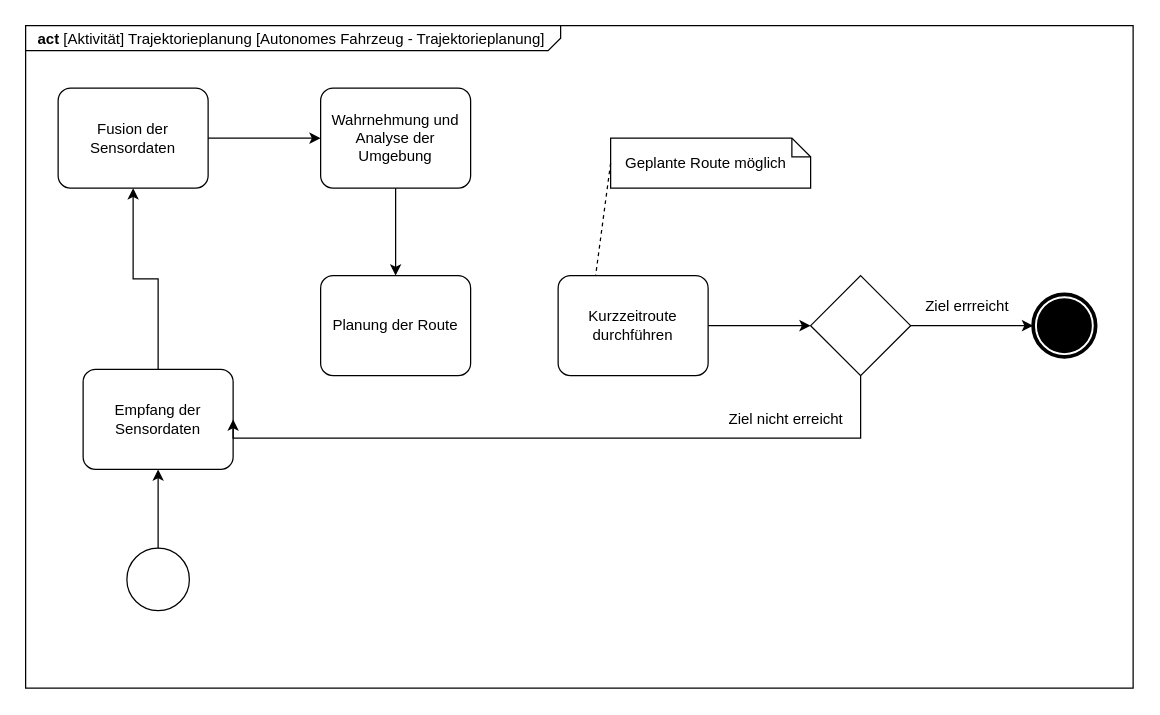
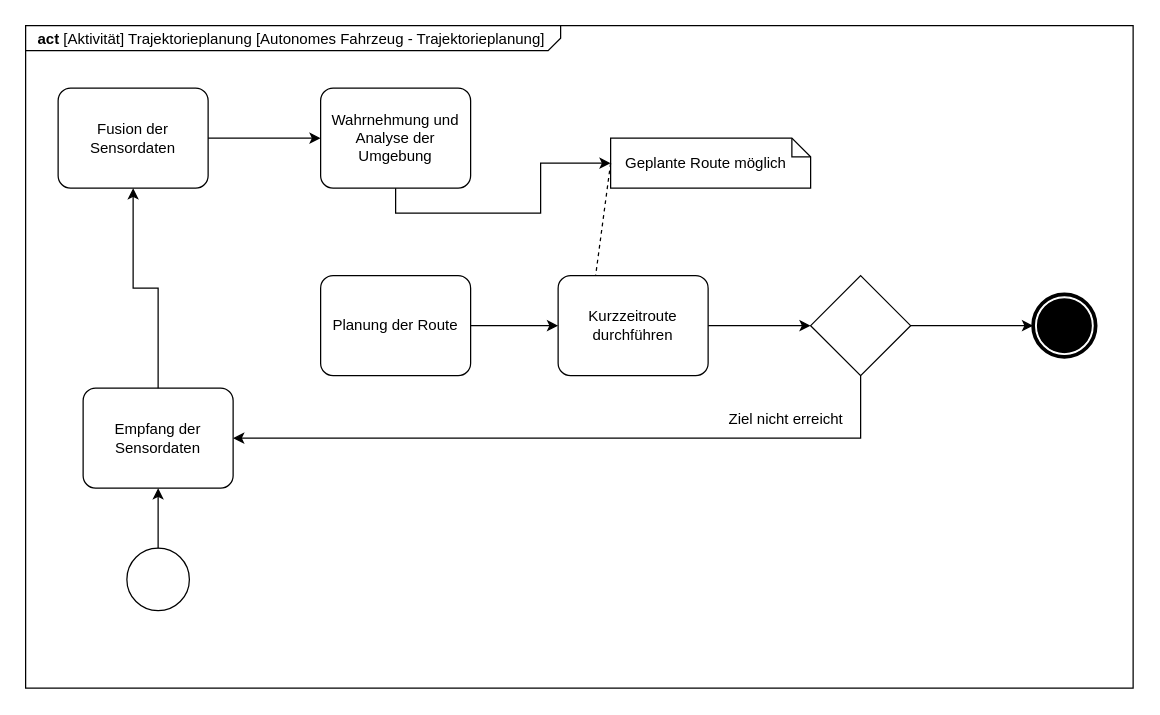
- <mxCell id="17" style="edgeStyle=orthogonalEdgeStyle;rounded=0;orthogonalLoop=1;jettySize=auto;html=1;exitX=0.5;exitY=1;exitDx=0;exitDy=0;exitPerimeter=0;entryX=0.5;entryY=0;entryDx=0;entryDy=0;entryPerimeter=0;" parent="1" source="4" target="5" edge="1"><mxGeometry relative="1" as="geometry" /></mxCell>
+ <mxCell id="17" style="edgeStyle=orthogonalEdgeStyle;rounded=0;orthogonalLoop=1;jettySize=auto;html=1;exitX=0.5;exitY=1;exitDx=0;exitDy=0;exitPerimeter=0;" parent="1" source="4" target="19" edge="1"><mxGeometry relative="1" as="geometry" /></mxCell>
- <mxCell id="12" value="Ziel errreicht" style="text;html=1;align=center;verticalAlign=middle;resizable=0;points=[];autosize=1;strokeColor=none;fillColor=none;" parent="1" vertex="1"><mxGeometry x="728" y="230" width="90" height="30" as="geometry" /></mxCell>
+ <mxCell id="22" style="edgeStyle=orthogonalEdgeStyle;rounded=0;orthogonalLoop=1;jettySize=auto;html=1;entryX=0;entryY=0.5;entryDx=0;entryDy=0;entryPerimeter=0;" parent="1" source="5" target="7" edge="1"><mxGeometry relative="1" as="geometry" /></mxCell>
- <mxCell id="13" value="Empfang der Sensordaten" style="points=[[0.25,0,0],[0.5,0,0],[0.75,0,0],[1,0.25,0],[1,0.5,0],[1,0.75,0],[0.75,1,0],[0.5,1,0],[0.25,1,0],[0,0.75,0],[0,0.5,0],[0,0.25,0]];shape=mxgraph.bpmn.task;whiteSpace=wrap;rectStyle=rounded;size=10;html=1;container=1;expand=0;collapsible=0;taskMarker=abstract;" parent="1" vertex="1"><mxGeometry x="66" y="295" width="120" height="80" as="geometry" /></mxCell>
+ <mxCell id="13" value="Empfang der Sensordaten" style="points=[[0.25,0,0],[0.5,0,0],[0.75,0,0],[1,0.25,0],[1,0.5,0],[1,0.75,0],[0.75,1,0],[0.5,1,0],[0.25,1,0],[0,0.75,0],[0,0.5,0],[0,0.25,0]];shape=mxgraph.bpmn.task;whiteSpace=wrap;rectStyle=rounded;size=10;html=1;container=1;expand=0;collapsible=0;taskMarker=abstract;" parent="1" vertex="1"><mxGeometry x="66" y="310" width="120" height="80" as="geometry" /></mxCell>
